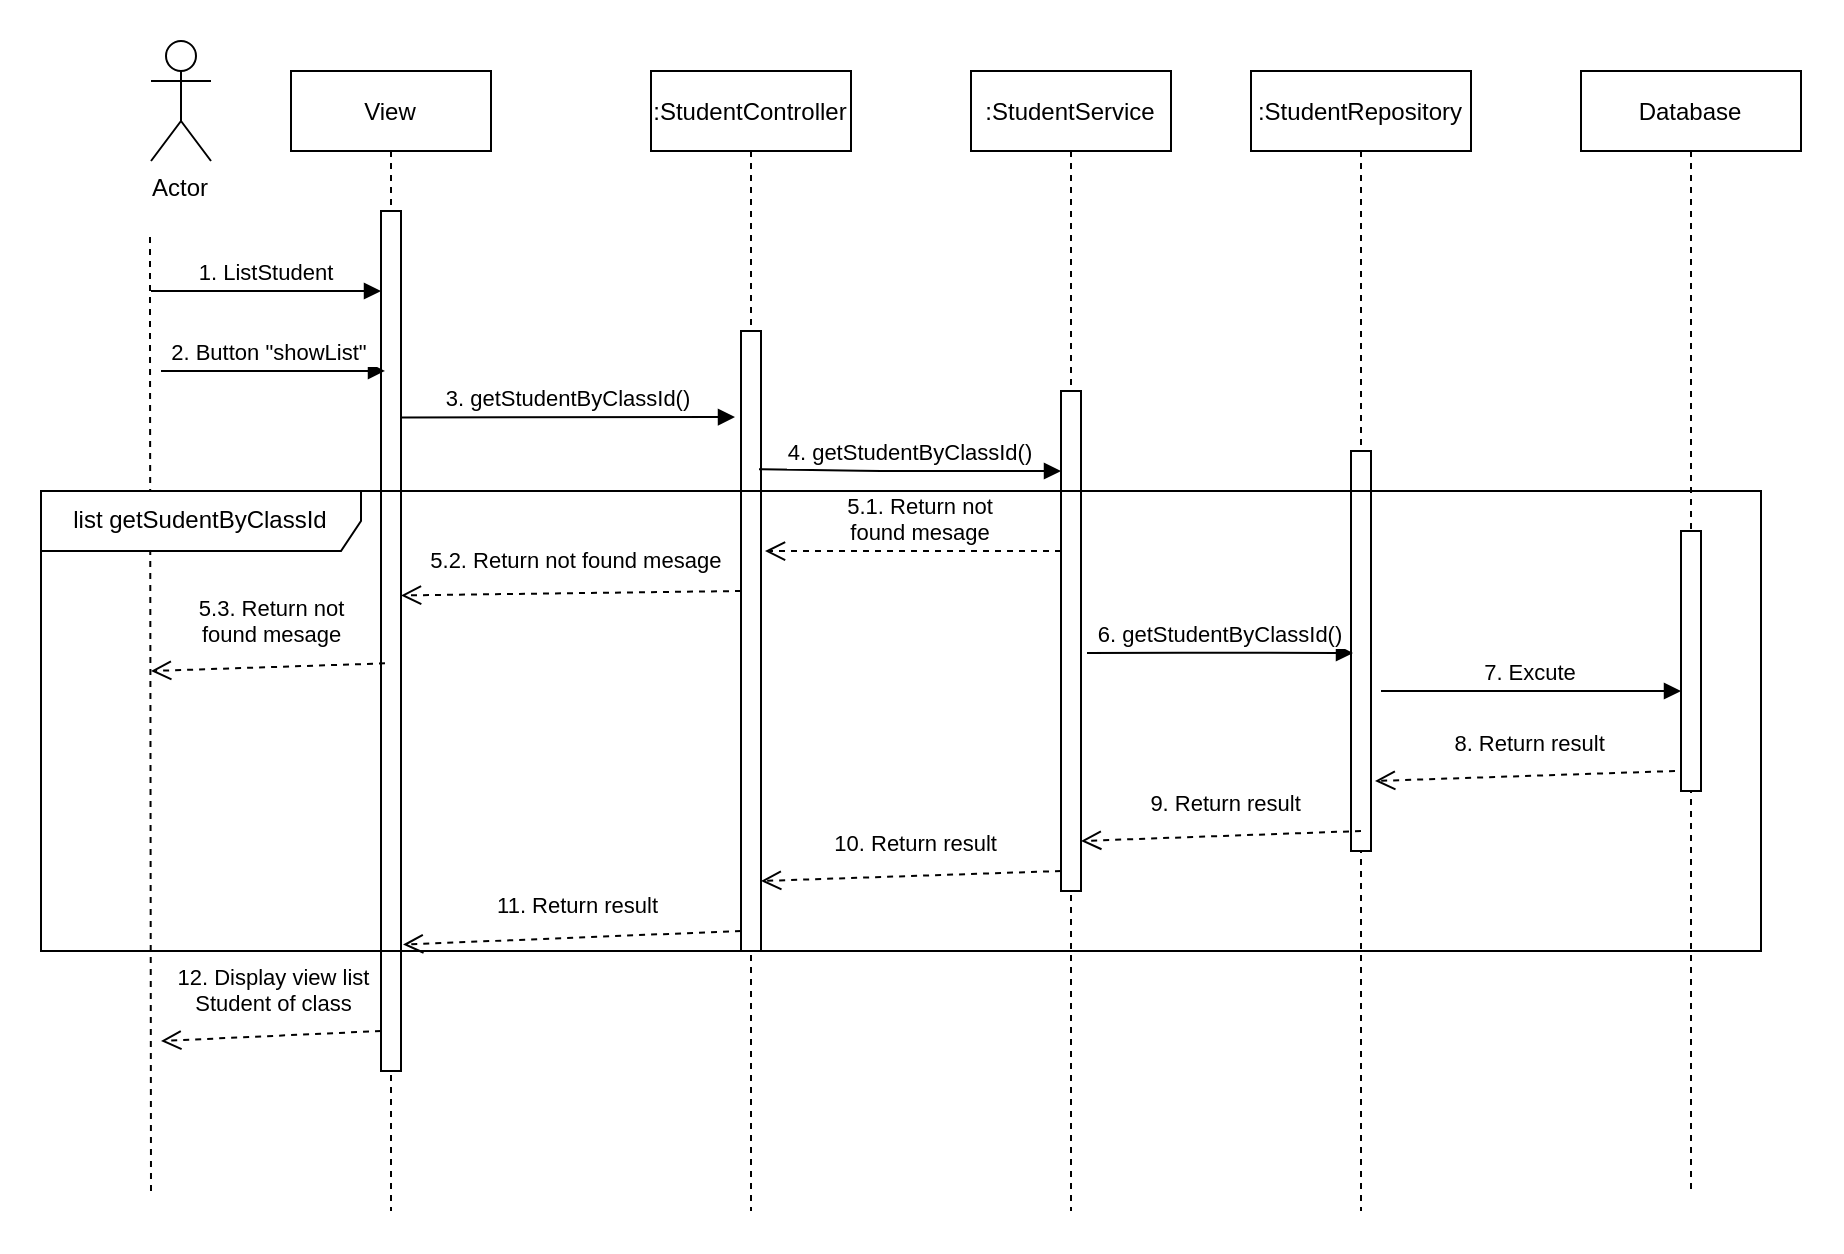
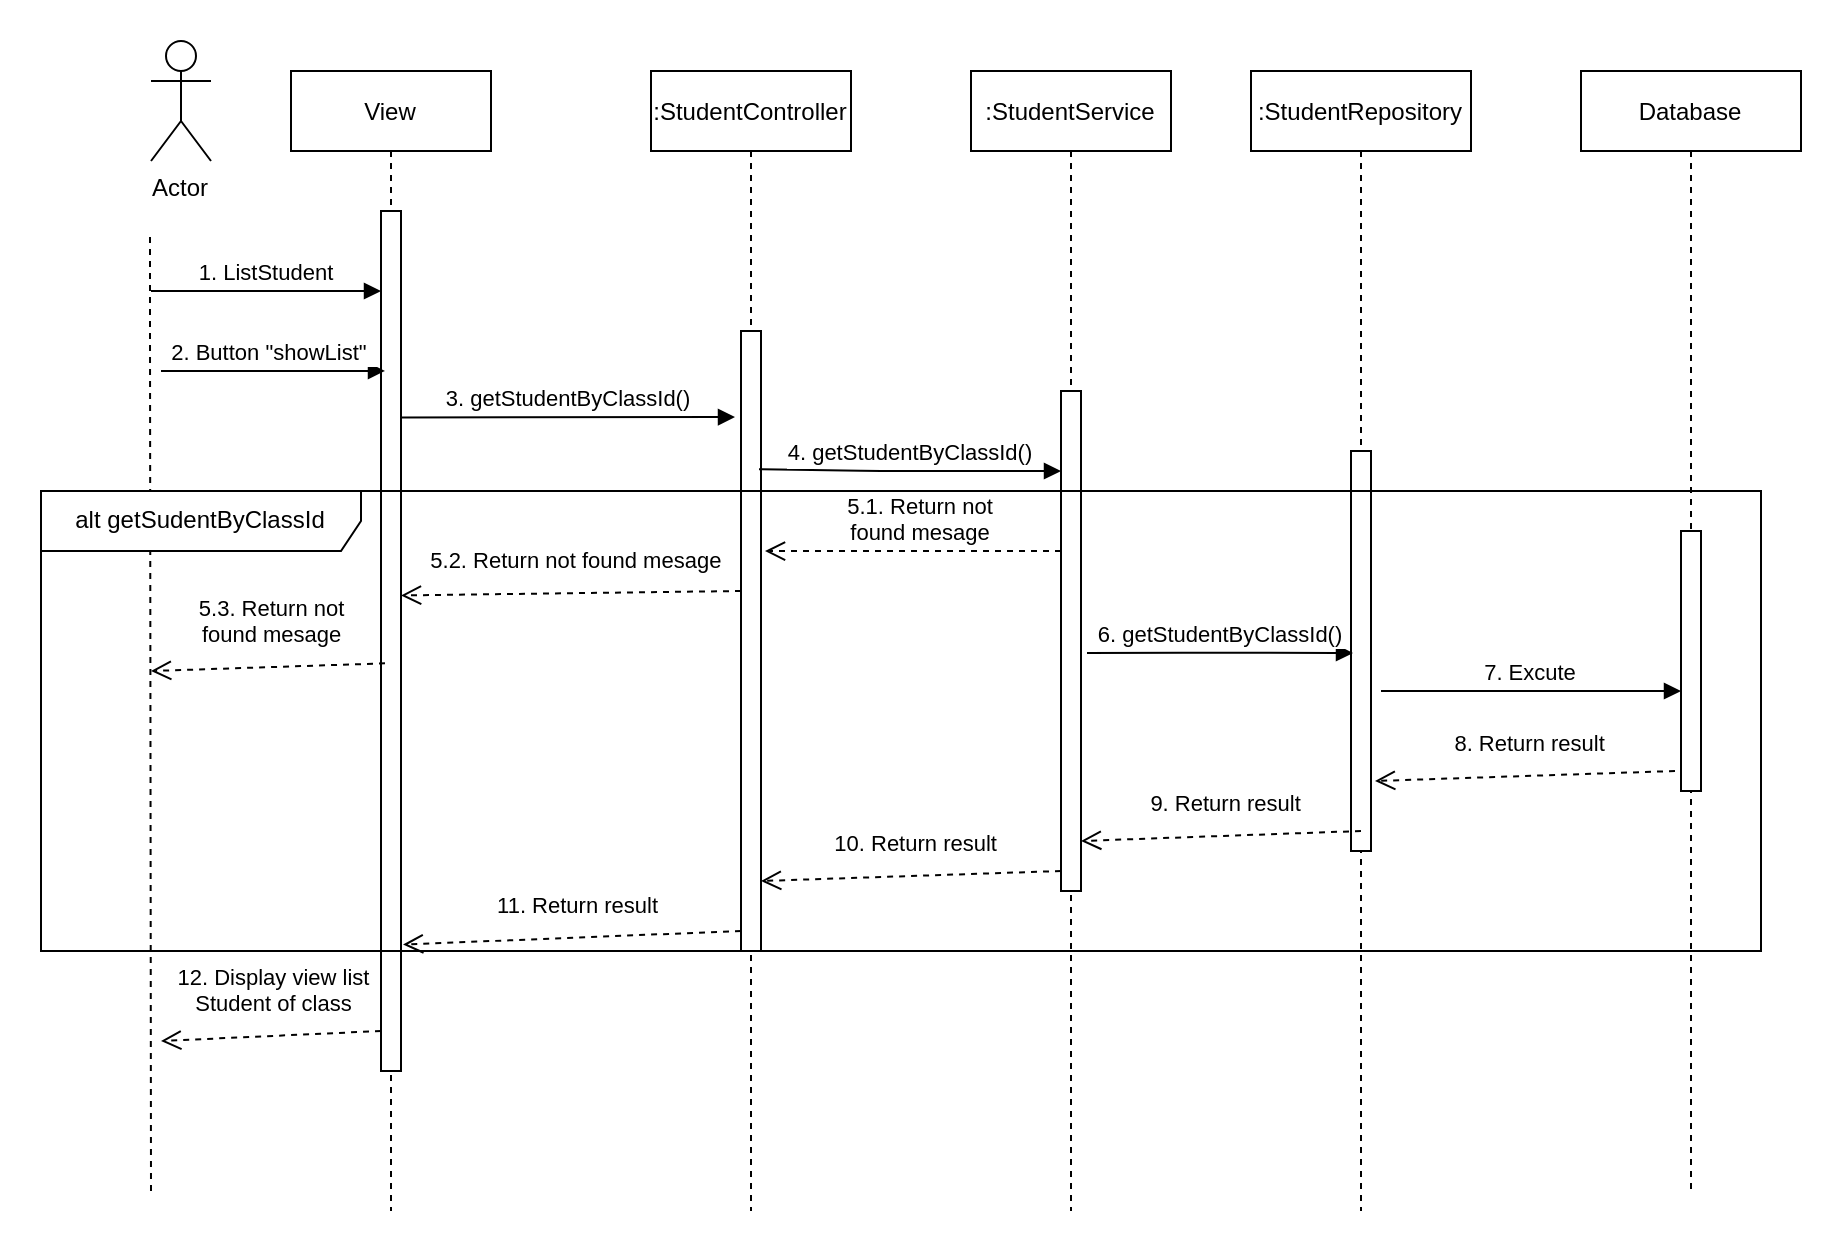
- <mxCell id="28" value="list getSudentByClassId" style="shape=umlFrame;whiteSpace=wrap;html=1;width=160;height=30;" vertex="1" parent="1"><mxGeometry x="20" y="245" width="860" height="230" as="geometry" /></mxCell>
+ <mxCell id="28" value="alt getSudentByClassId" style="shape=umlFrame;whiteSpace=wrap;html=1;width=160;height=30;" vertex="1" parent="1"><mxGeometry x="20" y="245" width="860" height="230" as="geometry" /></mxCell>
